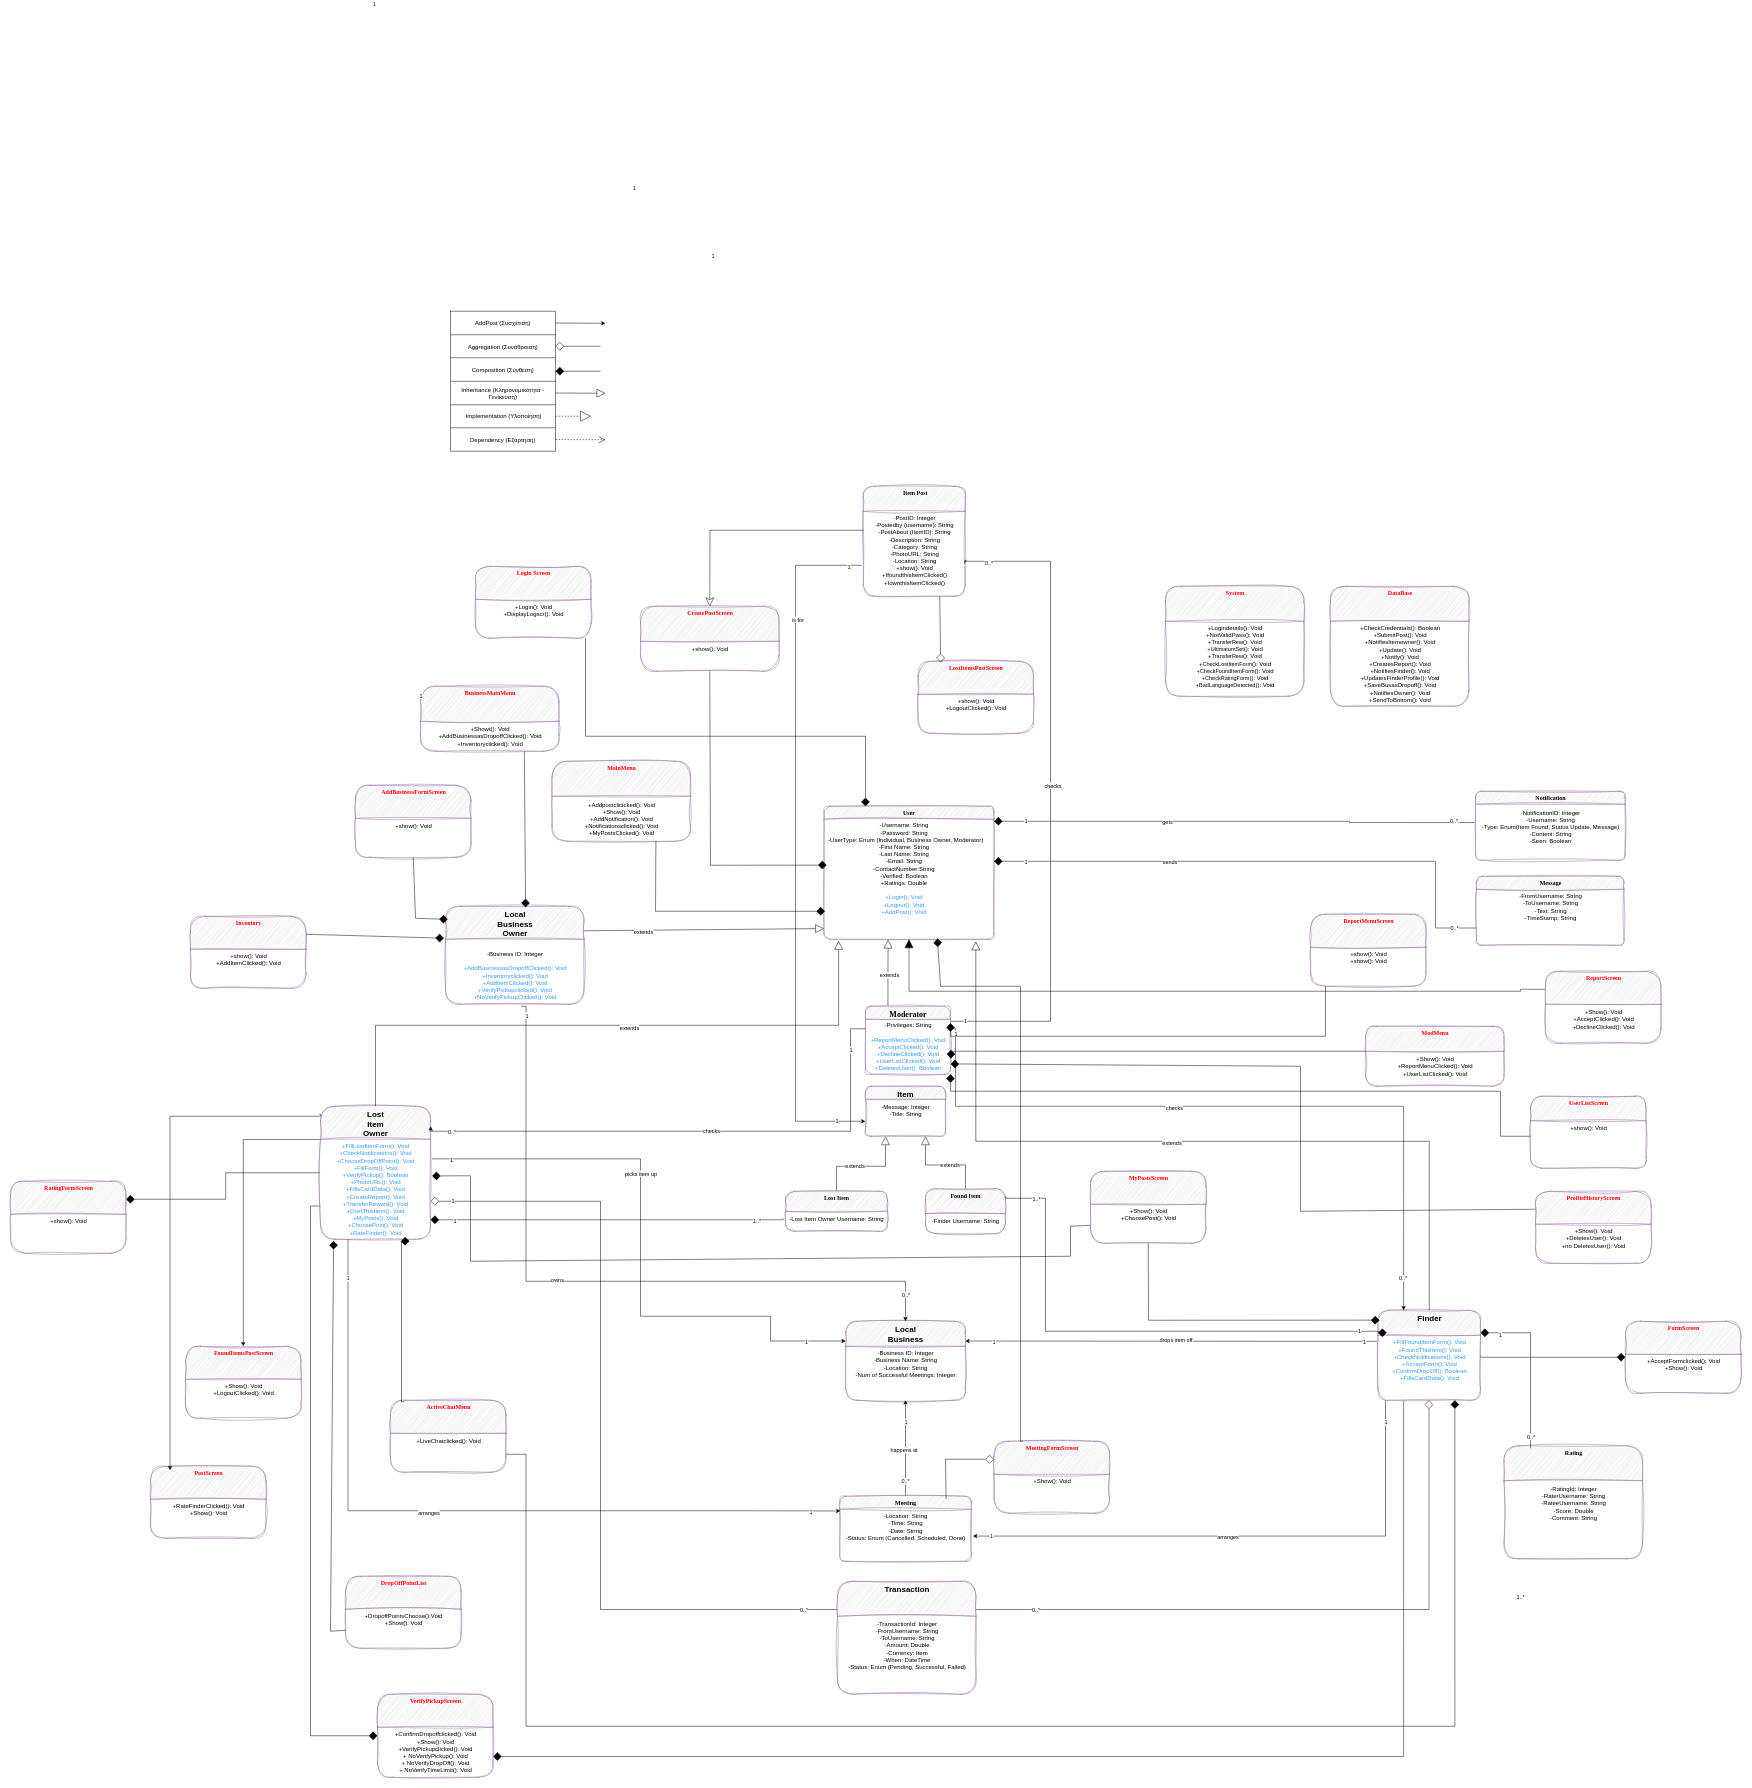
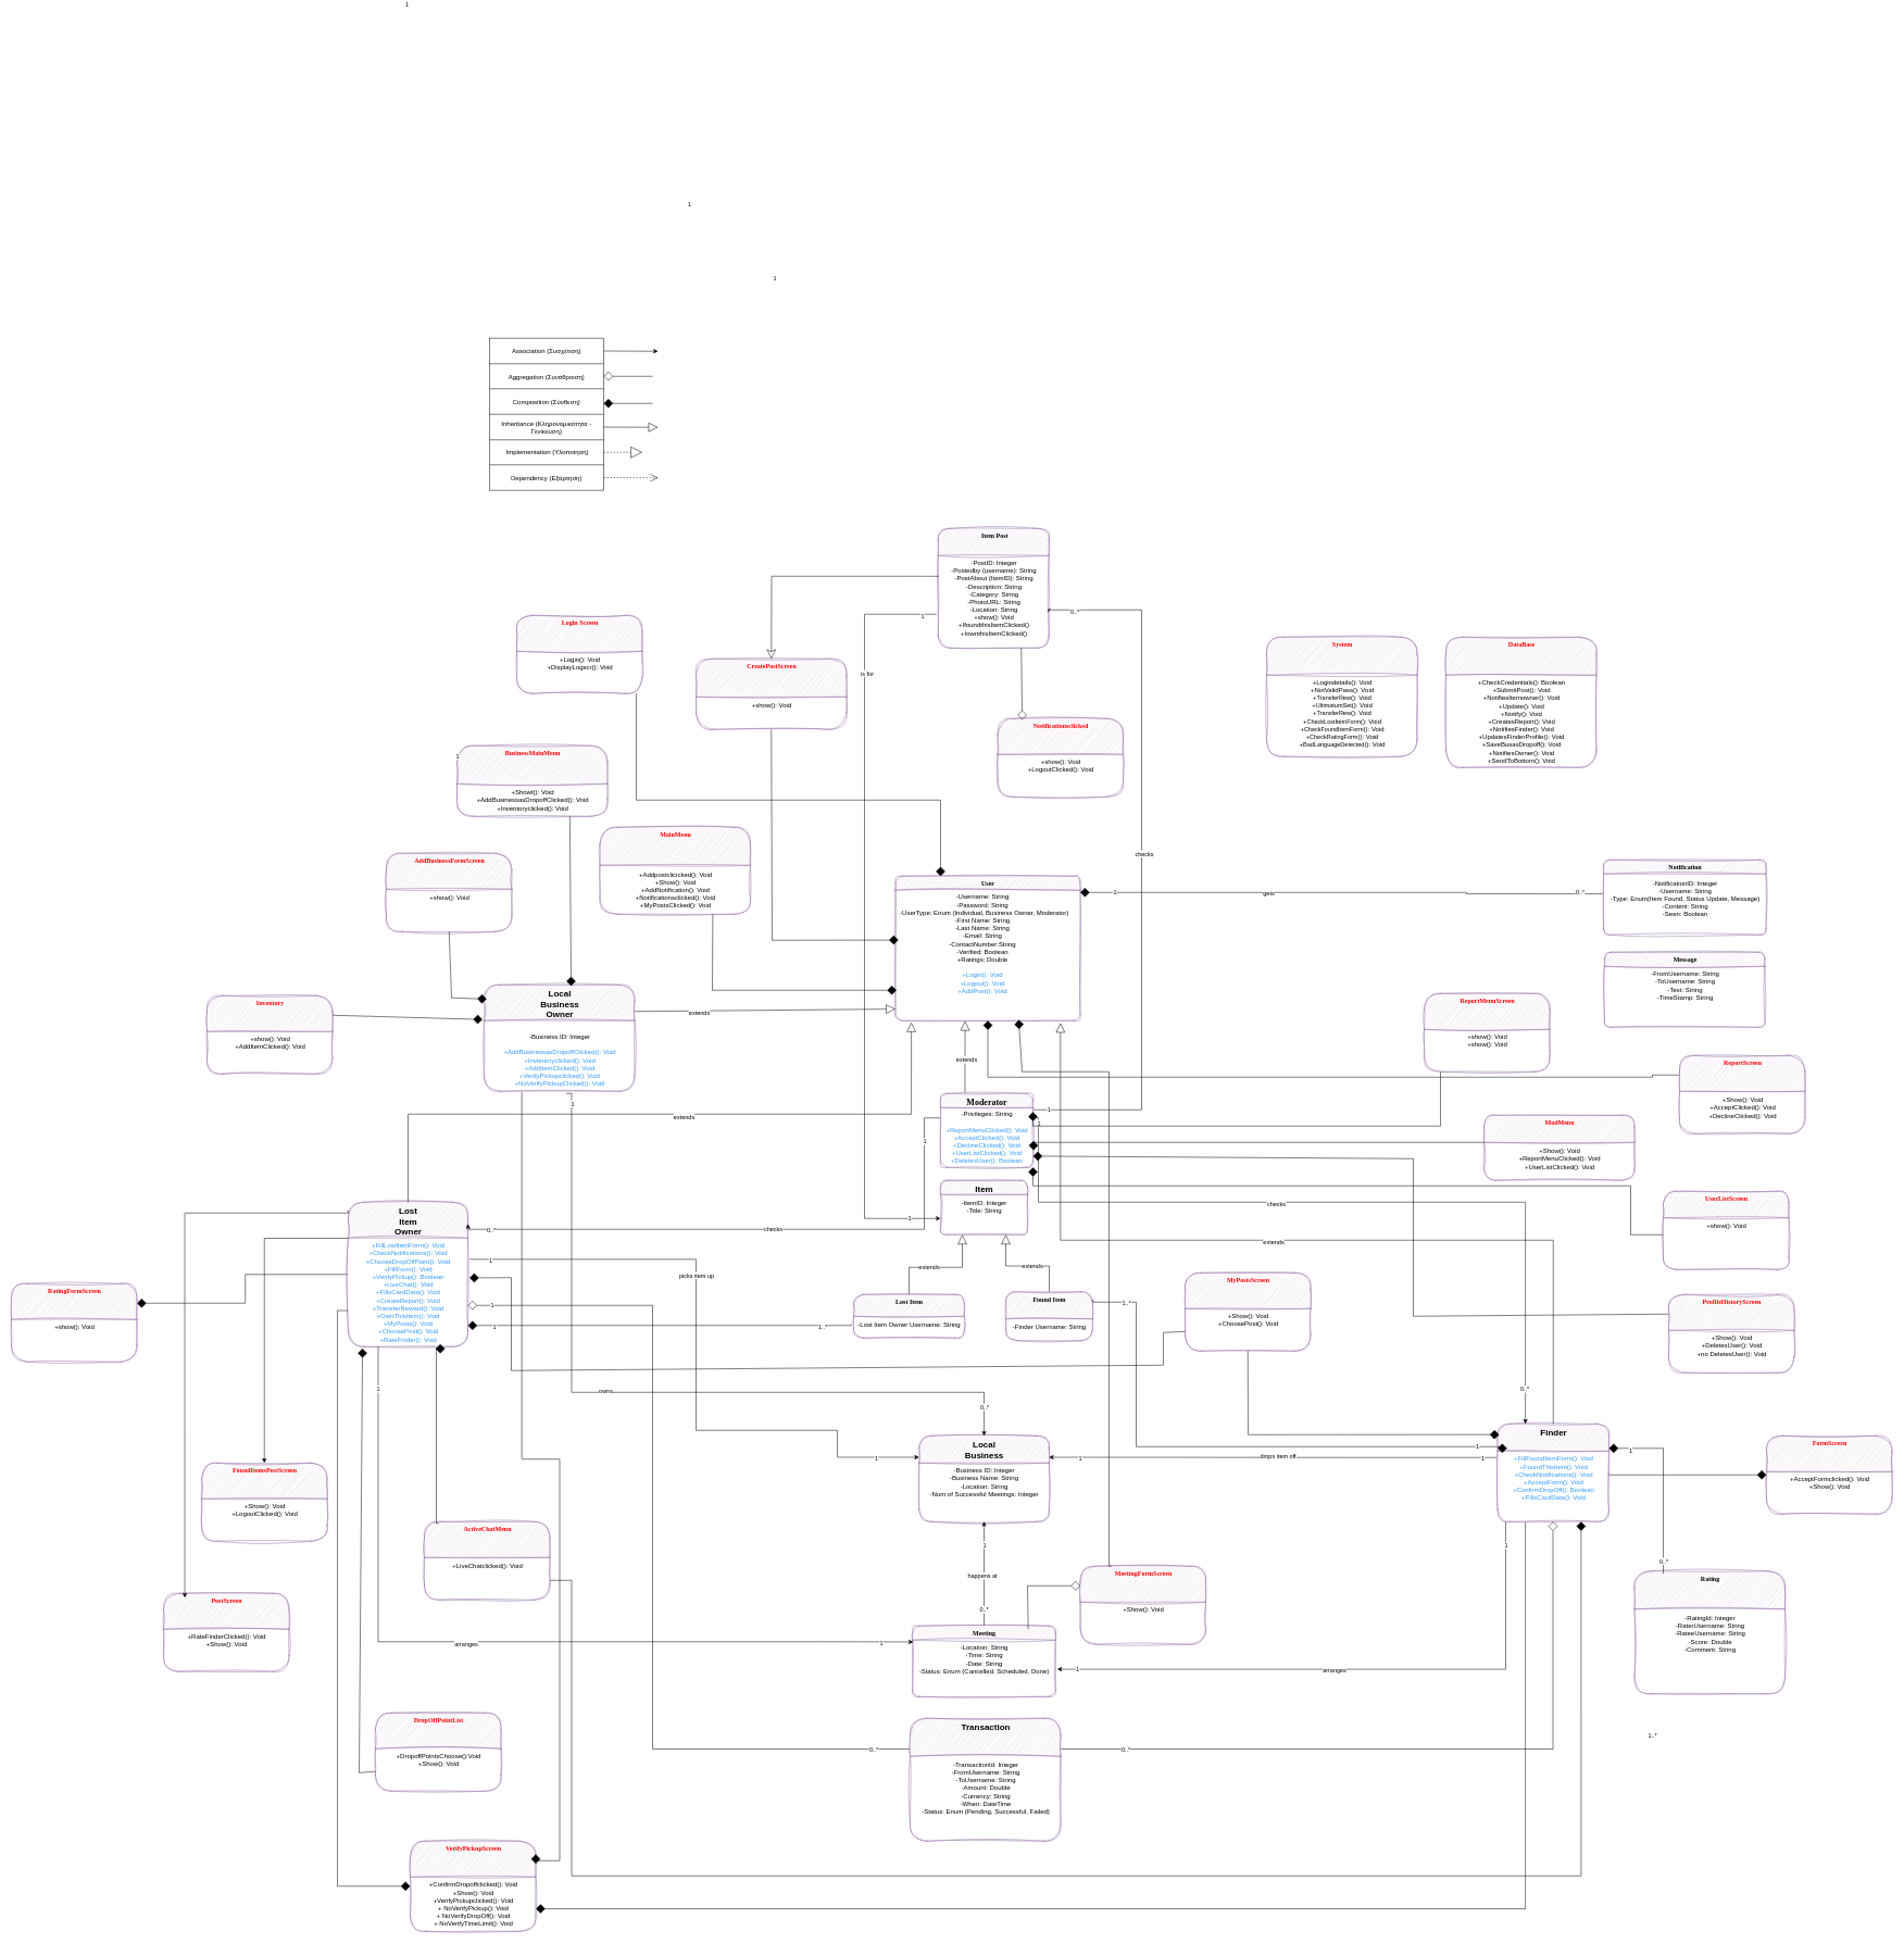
- <mxCell id="156" value="AddPost (Συσχέτιση)" style="shape=partialRectangle;html=1;whiteSpace=wrap;connectable=0;strokeColor=inherit;overflow=hidden;fillColor=none;top=0;left=0;bottom=0;right=0;pointerEvents=1;" vertex="1" parent="155"><mxGeometry width="210" height="47" as="geometry"><mxRectangle width="210" height="47" as="alternateBounds" /></mxGeometry></mxCell>
+ <mxCell id="156" value="Association (Συσχέτιση)" style="shape=partialRectangle;html=1;whiteSpace=wrap;connectable=0;strokeColor=inherit;overflow=hidden;fillColor=none;top=0;left=0;bottom=0;right=0;pointerEvents=1;" vertex="1" parent="155"><mxGeometry width="210" height="47" as="geometry"><mxRectangle width="210" height="47" as="alternateBounds" /></mxGeometry></mxCell>
- <mxCell id="119" value="&lt;font style=&quot;color: rgb(255, 0, 0);&quot;&gt;LostItemsPostScreen&lt;/font&gt;" style="swimlane;html=1;fontStyle=1;align=center;verticalAlign=top;childLayout=stackLayout;horizontal=1;startSize=66;horizontalStack=0;resizeParent=1;resizeLast=0;collapsible=1;marginBottom=0;swimlaneFillColor=#ffffff;rounded=1;shadow=0;comic=0;labelBackgroundColor=none;strokeWidth=1;fillColor=#e1d5e7;fontFamily=Verdana;fontSize=12;sketch=1;curveFitting=1;jiggle=2;strokeColor=#9673a6;" vertex="1" parent="1"><mxGeometry x="1835" y="720" width="231" height="144" as="geometry" /></mxCell>
+ <mxCell id="119" value="&lt;font style=&quot;color: rgb(255, 0, 0);&quot;&gt;Notificationsclicked&lt;/font&gt;" style="swimlane;html=1;fontStyle=1;align=center;verticalAlign=top;childLayout=stackLayout;horizontal=1;startSize=66;horizontalStack=0;resizeParent=1;resizeLast=0;collapsible=1;marginBottom=0;swimlaneFillColor=#ffffff;rounded=1;shadow=0;comic=0;labelBackgroundColor=none;strokeWidth=1;fillColor=#e1d5e7;fontFamily=Verdana;fontSize=12;sketch=1;curveFitting=1;jiggle=2;strokeColor=#9673a6;" vertex="1" parent="1"><mxGeometry x="1835" y="720" width="231" height="144" as="geometry" /></mxCell>
- <mxCell id="95" style="edgeStyle=orthogonalEdgeStyle;rounded=0;orthogonalLoop=1;jettySize=auto;html=1;exitX=0;exitY=0.75;exitDx=0;exitDy=0;endArrow=diamond;endFill=1;endSize=15;" edge="1" parent="1" source="93" target="49"><mxGeometry relative="1" as="geometry"><Array as="points"><mxPoint x="2870" y="1253" /><mxPoint x="2870" y="1120" /></Array></mxGeometry></mxCell>
- <mxCell id="96" value="sends" style="edgeLabel;html=1;align=center;verticalAlign=middle;resizable=0;points=[];" vertex="1" connectable="0" parent="95"><mxGeometry x="0.33" y="-4" relative="1" as="geometry"><mxPoint x="-16" y="4" as="offset" /></mxGeometry></mxCell>
- <mxCell id="97" value="1" style="edgeLabel;html=1;align=center;verticalAlign=middle;resizable=0;points=[];" vertex="1" connectable="0" parent="95"><mxGeometry x="-0.949" relative="1" as="geometry"><mxPoint x="-874" y="-133" as="offset" /></mxGeometry></mxCell>
- <mxCell id="98" value="0..*" style="edgeLabel;html=1;align=center;verticalAlign=middle;resizable=0;points=[];" connectable="0" vertex="1" parent="95"><mxGeometry x="-0.917" relative="1" as="geometry"><mxPoint x="1" as="offset" /></mxGeometry></mxCell>
- <mxCell id="101" style="edgeStyle=orthogonalEdgeStyle;rounded=0;orthogonalLoop=1;jettySize=auto;html=1;exitX=0;exitY=0.25;exitDx=0;exitDy=0;endArrow=block;endFill=1;endSize=15;" edge="1" parent="1" source="196" target="49"><mxGeometry relative="1" as="geometry"><Array as="points"><mxPoint x="3040" y="1380" /><mxPoint x="1817" y="1380" /></Array></mxGeometry></mxCell>
+ <mxCell id="101" style="edgeStyle=orthogonalEdgeStyle;rounded=0;orthogonalLoop=1;jettySize=auto;html=1;exitX=0;exitY=0.25;exitDx=0;exitDy=0;endArrow=diamond;endFill=1;endSize=15;" edge="1" parent="1" source="196" target="49"><mxGeometry relative="1" as="geometry"><Array as="points"><mxPoint x="3040" y="1380" /><mxPoint x="1817" y="1380" /></Array></mxGeometry></mxCell>
- <mxCell id="11" value="&lt;div&gt;-Message: Integer&lt;/div&gt;&lt;div&gt;-Title: String&lt;/div&gt;&lt;div&gt;&lt;br&gt;&lt;/div&gt;" style="text;html=1;align=center;verticalAlign=middle;resizable=0;points=[];autosize=1;strokeColor=none;fillColor=none;" vertex="1" parent="10"><mxGeometry y="26" width="160" height="60" as="geometry" /></mxCell>
+ <mxCell id="11" value="&lt;div&gt;-ItemID: Integer&lt;/div&gt;&lt;div&gt;-Title: String&lt;/div&gt;&lt;div&gt;&lt;br&gt;&lt;/div&gt;" style="text;html=1;align=center;verticalAlign=middle;resizable=0;points=[];autosize=1;strokeColor=none;fillColor=none;" vertex="1" parent="10"><mxGeometry y="26" width="160" height="60" as="geometry" /></mxCell>
- <mxCell id="44" value="&lt;div align=&quot;center&quot;&gt;&lt;span style=&quot;background-color: light-dark(#ffffff, var(--ge-dark-color, #121212)); color: rgb(51, 153, 255);&quot;&gt;+&lt;/span&gt;&lt;span style=&quot;background-color: light-dark(#ffffff, var(--ge-dark-color, #121212)); color: rgb(51, 153, 255);&quot;&gt;FillLostItemForm():&lt;/span&gt;&lt;span style=&quot;background-color: light-dark(#ffffff, var(--ge-dark-color, #121212)); color: rgb(51, 153, 255);&quot;&gt; Void&lt;/span&gt;&lt;/div&gt;&lt;div align=&quot;center&quot;&gt;&lt;span style=&quot;background-color: light-dark(#ffffff, var(--ge-dark-color, #121212)); color: rgb(51, 153, 255);&quot;&gt;+CheckNotifications(): Void&lt;/span&gt;&lt;/div&gt;&lt;div align=&quot;center&quot;&gt;&lt;span style=&quot;background-color: light-dark(#ffffff, var(--ge-dark-color, #121212)); color: rgb(51, 153, 255);&quot;&gt;+ChooseDropOffPoint(): Void&lt;/span&gt;&lt;/div&gt;&lt;div align=&quot;center&quot;&gt;&lt;span style=&quot;background-color: light-dark(#ffffff, var(--ge-dark-color, #121212)); color: rgb(51, 153, 255);&quot;&gt;+FillForm(): Void&lt;/span&gt;&lt;/div&gt;&lt;div align=&quot;center&quot;&gt;&lt;span style=&quot;background-color: light-dark(#ffffff, var(--ge-dark-color, #121212)); color: rgb(51, 153, 255);&quot;&gt;+VerifyPickup(): Boolean&lt;/span&gt;&lt;/div&gt;&lt;div align=&quot;center&quot;&gt;&lt;span style=&quot;background-color: light-dark(#ffffff, var(--ge-dark-color, #121212)); color: rgb(51, 153, 255);&quot;&gt;+PhotoURL(): Void&lt;/span&gt;&lt;/div&gt;&lt;div align=&quot;center&quot;&gt;&lt;span style=&quot;background-color: light-dark(#ffffff, var(--ge-dark-color, #121212)); color: rgb(51, 153, 255);&quot;&gt;+FillsCardData(): Void&lt;/span&gt;&lt;/div&gt;&lt;div align=&quot;center&quot;&gt;&lt;span style=&quot;background-color: light-dark(#ffffff, var(--ge-dark-color, #121212)); color: rgb(51, 153, 255);&quot;&gt;+CreateReport(): Void&lt;/span&gt;&lt;/div&gt;&lt;div align=&quot;center&quot;&gt;&lt;span style=&quot;background-color: light-dark(#ffffff, var(--ge-dark-color, #121212)); color: rgb(51, 153, 255);&quot;&gt;+TransferReward(): Void&lt;/span&gt;&lt;/div&gt;&lt;div align=&quot;center&quot;&gt;&lt;div align=&quot;center&quot;&gt;&lt;span style=&quot;background-color: light-dark(#ffffff, var(--ge-dark-color, #121212)); color: rgb(51, 153, 255);&quot;&gt;+OwnThisItem(): Void&lt;/span&gt;&lt;/div&gt;&lt;div align=&quot;center&quot;&gt;&lt;span style=&quot;background-color: light-dark(#ffffff, var(--ge-dark-color, #121212)); color: rgb(51, 153, 255);&quot;&gt;+MyPosts(): Void&lt;/span&gt;&lt;/div&gt;&lt;div align=&quot;center&quot;&gt;&lt;span style=&quot;background-color: light-dark(#ffffff, var(--ge-dark-color, #121212)); color: rgb(51, 153, 255);&quot;&gt;+ChoosePost(): Void&lt;/span&gt;&lt;/div&gt;&lt;div align=&quot;center&quot;&gt;&lt;span style=&quot;background-color: light-dark(#ffffff, var(--ge-dark-color, #121212)); color: rgb(51, 153, 255);&quot;&gt;+RateFinder(): Void&lt;/span&gt;&lt;/div&gt;&lt;/div&gt;" style="text;html=1;align=center;verticalAlign=middle;resizable=0;points=[];autosize=1;strokeColor=none;fillColor=none;" vertex="1" parent="43"><mxGeometry y="66" width="220" height="200" as="geometry" /></mxCell>
+ <mxCell id="44" value="&lt;div align=&quot;center&quot;&gt;&lt;span style=&quot;background-color: light-dark(#ffffff, var(--ge-dark-color, #121212)); color: rgb(51, 153, 255);&quot;&gt;+&lt;/span&gt;&lt;span style=&quot;background-color: light-dark(#ffffff, var(--ge-dark-color, #121212)); color: rgb(51, 153, 255);&quot;&gt;FillLostItemForm():&lt;/span&gt;&lt;span style=&quot;background-color: light-dark(#ffffff, var(--ge-dark-color, #121212)); color: rgb(51, 153, 255);&quot;&gt; Void&lt;/span&gt;&lt;/div&gt;&lt;div align=&quot;center&quot;&gt;&lt;span style=&quot;background-color: light-dark(#ffffff, var(--ge-dark-color, #121212)); color: rgb(51, 153, 255);&quot;&gt;+CheckNotifications(): Void&lt;/span&gt;&lt;/div&gt;&lt;div align=&quot;center&quot;&gt;&lt;span style=&quot;background-color: light-dark(#ffffff, var(--ge-dark-color, #121212)); color: rgb(51, 153, 255);&quot;&gt;+ChooseDropOffPoint(): Void&lt;/span&gt;&lt;/div&gt;&lt;div align=&quot;center&quot;&gt;&lt;span style=&quot;background-color: light-dark(#ffffff, var(--ge-dark-color, #121212)); color: rgb(51, 153, 255);&quot;&gt;+FillForm(): Void&lt;/span&gt;&lt;/div&gt;&lt;div align=&quot;center&quot;&gt;&lt;span style=&quot;background-color: light-dark(#ffffff, var(--ge-dark-color, #121212)); color: rgb(51, 153, 255);&quot;&gt;+VerifyPickup(): Boolean&lt;/span&gt;&lt;/div&gt;&lt;div align=&quot;center&quot;&gt;&lt;span style=&quot;background-color: light-dark(#ffffff, var(--ge-dark-color, #121212)); color: rgb(51, 153, 255);&quot;&gt;+LiveChat(): Void&lt;/span&gt;&lt;/div&gt;&lt;div align=&quot;center&quot;&gt;&lt;span style=&quot;background-color: light-dark(#ffffff, var(--ge-dark-color, #121212)); color: rgb(51, 153, 255);&quot;&gt;+FillsCardData(): Void&lt;/span&gt;&lt;/div&gt;&lt;div align=&quot;center&quot;&gt;&lt;span style=&quot;background-color: light-dark(#ffffff, var(--ge-dark-color, #121212)); color: rgb(51, 153, 255);&quot;&gt;+CreateReport(): Void&lt;/span&gt;&lt;/div&gt;&lt;div align=&quot;center&quot;&gt;&lt;span style=&quot;background-color: light-dark(#ffffff, var(--ge-dark-color, #121212)); color: rgb(51, 153, 255);&quot;&gt;+TransferReward(): Void&lt;/span&gt;&lt;/div&gt;&lt;div align=&quot;center&quot;&gt;&lt;div align=&quot;center&quot;&gt;&lt;span style=&quot;background-color: light-dark(#ffffff, var(--ge-dark-color, #121212)); color: rgb(51, 153, 255);&quot;&gt;+OwnThisItem(): Void&lt;/span&gt;&lt;/div&gt;&lt;div align=&quot;center&quot;&gt;&lt;span style=&quot;background-color: light-dark(#ffffff, var(--ge-dark-color, #121212)); color: rgb(51, 153, 255);&quot;&gt;+MyPosts(): Void&lt;/span&gt;&lt;/div&gt;&lt;div align=&quot;center&quot;&gt;&lt;span style=&quot;background-color: light-dark(#ffffff, var(--ge-dark-color, #121212)); color: rgb(51, 153, 255);&quot;&gt;+ChoosePost(): Void&lt;/span&gt;&lt;/div&gt;&lt;div align=&quot;center&quot;&gt;&lt;span style=&quot;background-color: light-dark(#ffffff, var(--ge-dark-color, #121212)); color: rgb(51, 153, 255);&quot;&gt;+RateFinder(): Void&lt;/span&gt;&lt;/div&gt;&lt;/div&gt;" style="text;html=1;align=center;verticalAlign=middle;resizable=0;points=[];autosize=1;strokeColor=none;fillColor=none;" vertex="1" parent="43"><mxGeometry y="66" width="220" height="200" as="geometry" /></mxCell>
- <mxCell id="103" value="&lt;div&gt;-TransactionId: Integer&lt;/div&gt;&lt;div&gt;-FromUsername: String&lt;/div&gt;&lt;div&gt;-ToUsername: String&lt;/div&gt;&lt;div&gt;-Amount: Double&lt;/div&gt;&lt;div&gt;-Currency: Item&lt;/div&gt;&lt;div&gt;-When: DateTime&lt;/div&gt;&lt;div&gt;-Status: Enum (Pending, Successful, Failed)&lt;/div&gt;&lt;div&gt;&lt;br&gt;&lt;/div&gt;" style="text;html=1;align=center;verticalAlign=middle;resizable=0;points=[];autosize=1;strokeColor=none;fillColor=none;" vertex="1" parent="102"><mxGeometry y="70" width="277" height="130" as="geometry" /></mxCell>
+ <mxCell id="103" value="&lt;div&gt;-TransactionId: Integer&lt;/div&gt;&lt;div&gt;-FromUsername: String&lt;/div&gt;&lt;div&gt;-ToUsername: String&lt;/div&gt;&lt;div&gt;-Amount: Double&lt;/div&gt;&lt;div&gt;-Currency: String&lt;/div&gt;&lt;div&gt;-When: DateTime&lt;/div&gt;&lt;div&gt;-Status: Enum (Pending, Successful, Failed)&lt;/div&gt;&lt;div&gt;&lt;br&gt;&lt;/div&gt;" style="text;html=1;align=center;verticalAlign=middle;resizable=0;points=[];autosize=1;strokeColor=none;fillColor=none;" vertex="1" parent="102"><mxGeometry y="70" width="277" height="130" as="geometry" /></mxCell>
+ <mxCell id="185" style="edgeStyle=orthogonalEdgeStyle;rounded=0;orthogonalLoop=1;jettySize=auto;html=1;exitX=0.25;exitY=1;exitDx=0;exitDy=0;entryX=1;entryY=0.25;entryDx=0;entryDy=0;endArrow=diamond;endFill=1;endSize=15;" edge="1" parent="1" source="186" target="129"><mxGeometry relative="1" as="geometry"><Array as="points"><mxPoint x="959" y="2083" /><mxPoint x="1029" y="2083" /><mxPoint x="1029" y="2822" /></Array></mxGeometry></mxCell>
